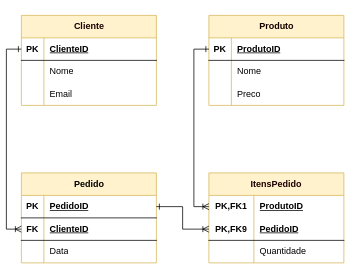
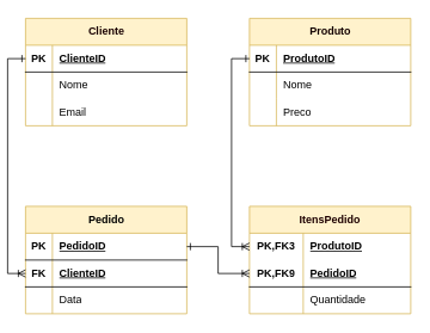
- <mxCell id="34" value="PK,FK1" style="shape=partialRectangle;connectable=0;fillColor=none;top=0;left=0;bottom=0;right=0;fontStyle=1;overflow=hidden;html=1;whiteSpace=wrap;" parent="33" vertex="1"><mxGeometry width="60" height="30" as="geometry"><mxRectangle width="60" height="30" as="alternateBounds" /></mxGeometry></mxCell>
+ <mxCell id="34" value="PK,FK3" style="shape=partialRectangle;connectable=0;fillColor=none;top=0;left=0;bottom=0;right=0;fontStyle=1;overflow=hidden;html=1;whiteSpace=wrap;" parent="33" vertex="1"><mxGeometry width="60" height="30" as="geometry"><mxRectangle width="60" height="30" as="alternateBounds" /></mxGeometry></mxCell>
